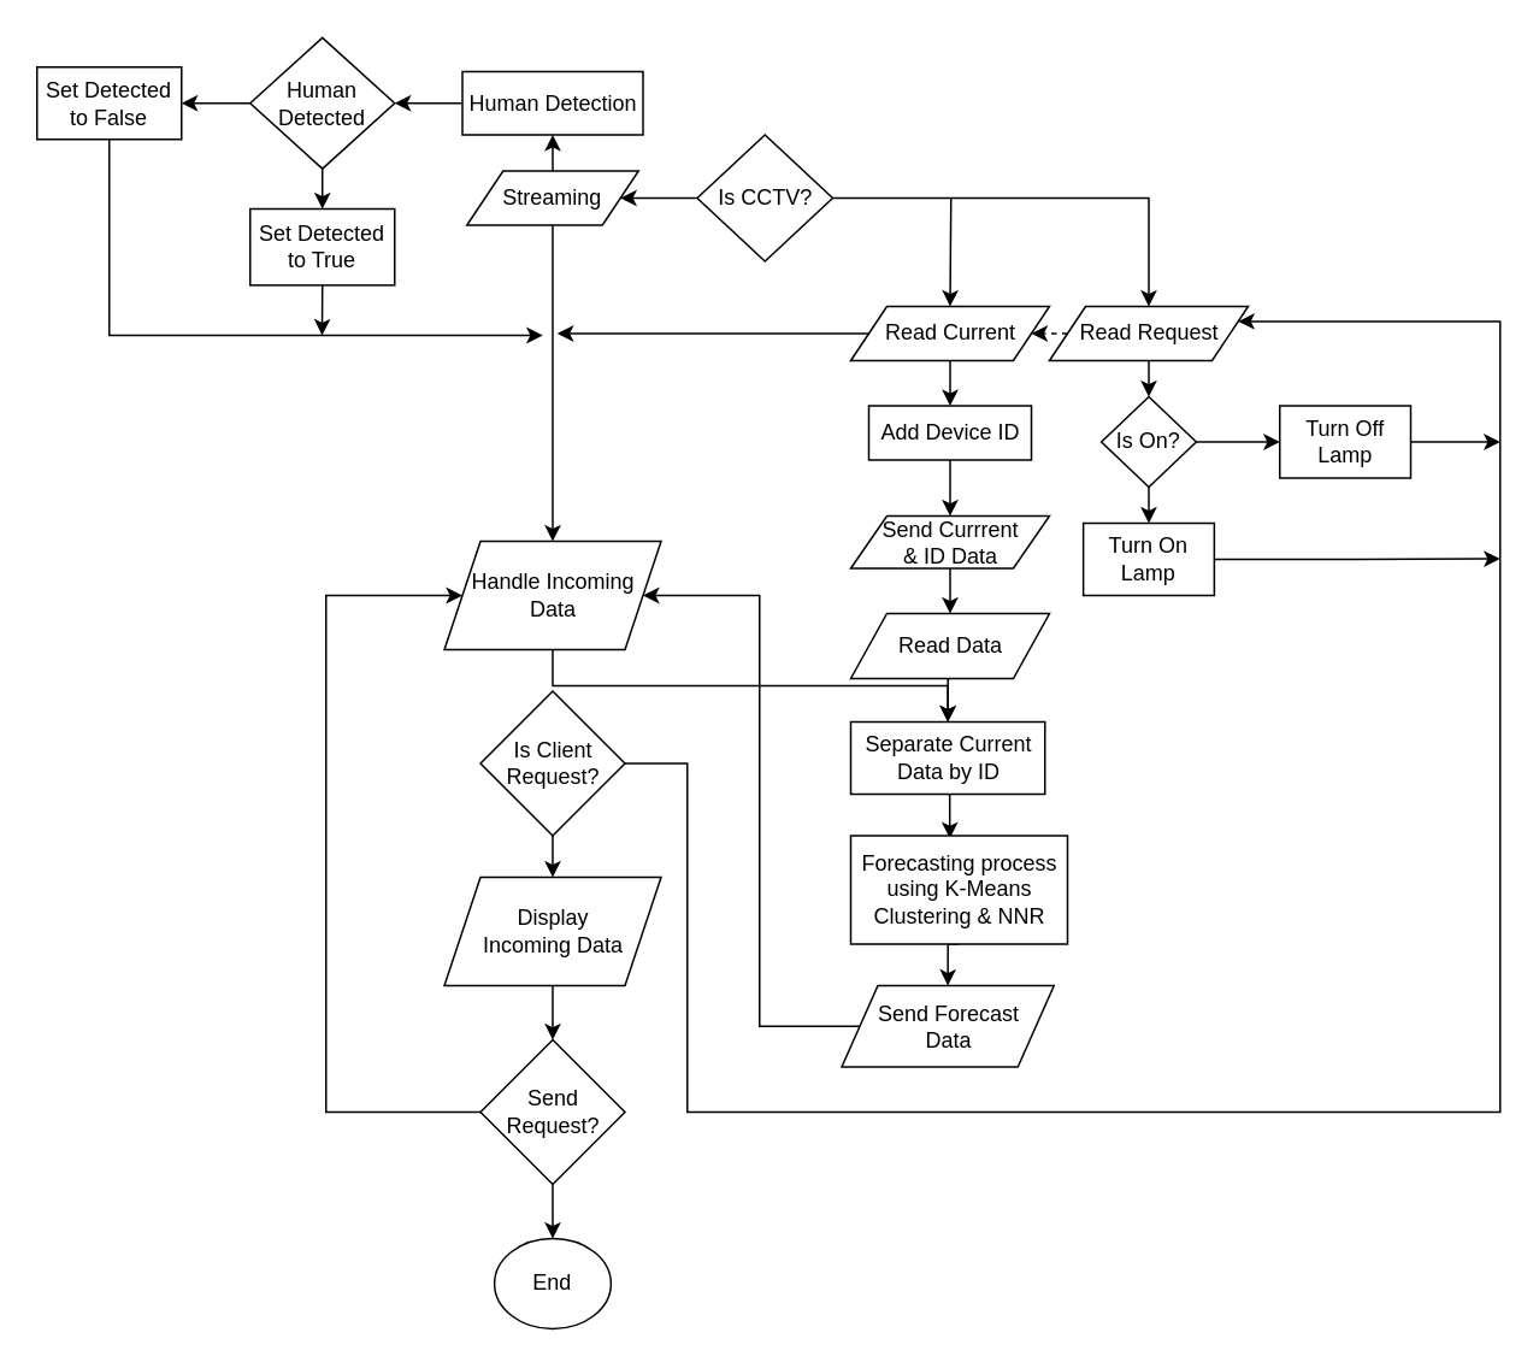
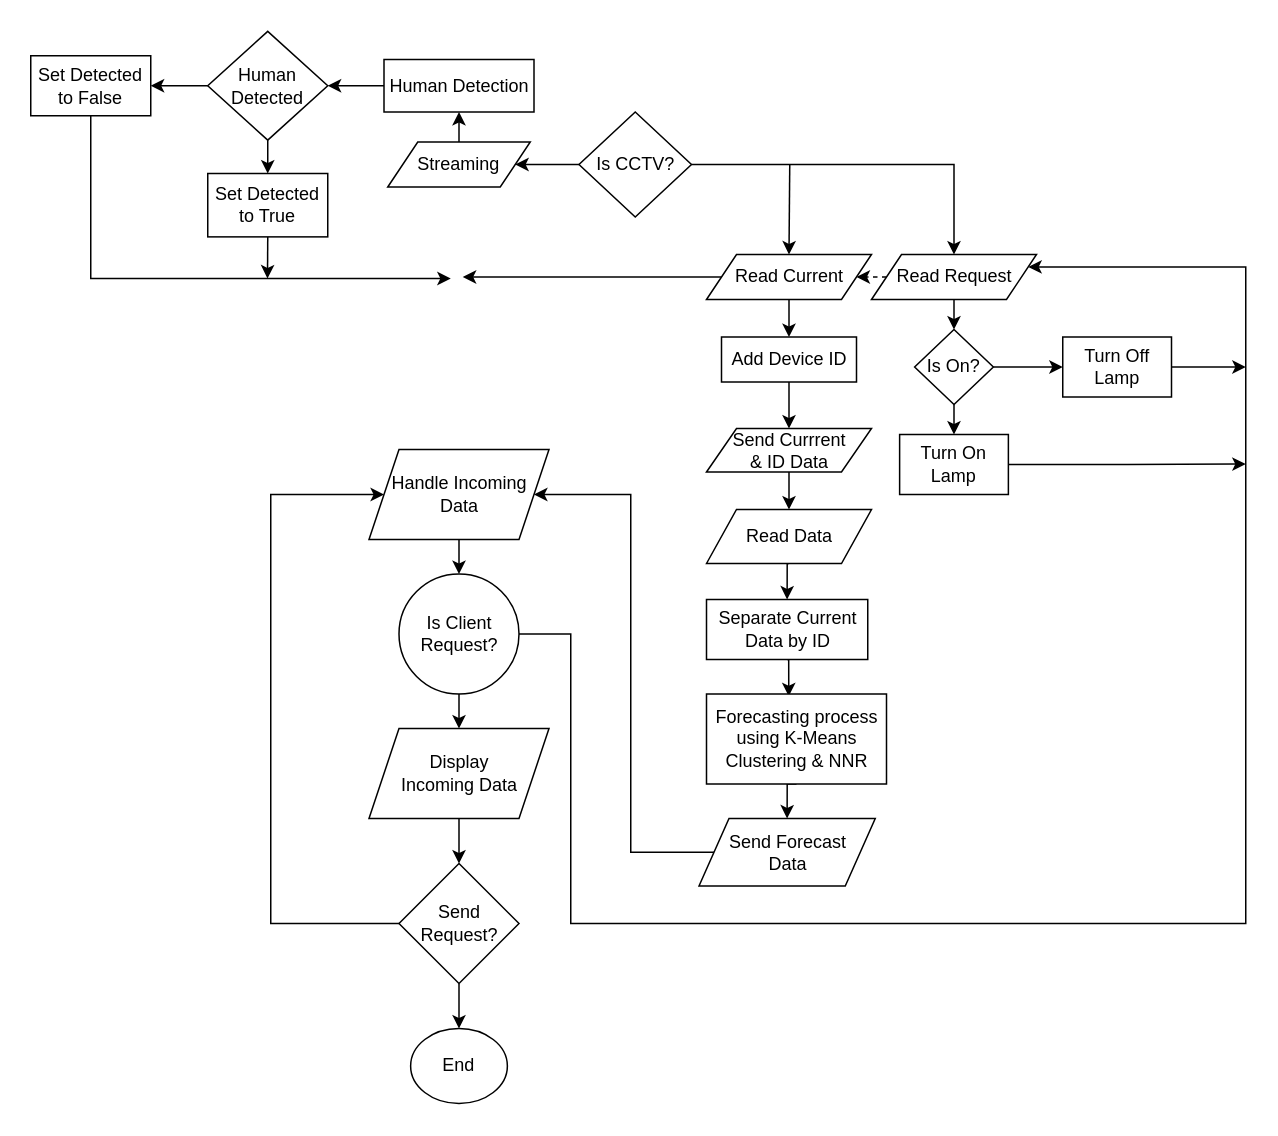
- <mxCell id="4" style="edgeStyle=orthogonalEdgeStyle;rounded=0;orthogonalLoop=1;jettySize=auto;html=1;exitX=0.5;exitY=1;exitDx=0;exitDy=0;entryX=0.5;entryY=0;entryDx=0;entryDy=0;" edge="1" parent="1" source="5" target="28"><mxGeometry relative="1" as="geometry" /></mxCell>
- <mxCell id="27" style="edgeStyle=orthogonalEdgeStyle;rounded=0;orthogonalLoop=1;jettySize=auto;html=1;exitX=0.5;exitY=1;exitDx=0;exitDy=0;" edge="1" parent="1" source="28" target="36"><mxGeometry relative="1" as="geometry" /></mxCell>
+ <mxCell id="27" style="edgeStyle=orthogonalEdgeStyle;rounded=0;orthogonalLoop=1;jettySize=auto;html=1;exitX=0.5;exitY=1;exitDx=0;exitDy=0;" edge="1" parent="1" source="28" target="47"><mxGeometry relative="1" as="geometry" /></mxCell>
- <mxCell id="47" value="Is Client Request?" style="rhombus;whiteSpace=wrap;html=1;" vertex="1" parent="1"><mxGeometry x="265.5" y="382" width="80" height="80" as="geometry" /></mxCell>
+ <mxCell id="47" value="Is Client Request?" style="ellipse;whiteSpace=wrap;html=1;" vertex="1" parent="1"><mxGeometry x="265.5" y="382" width="80" height="80" as="geometry" /></mxCell>
